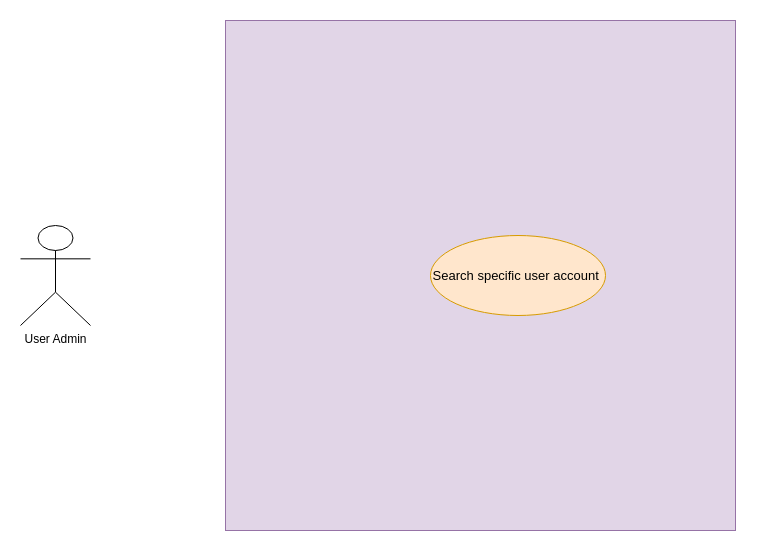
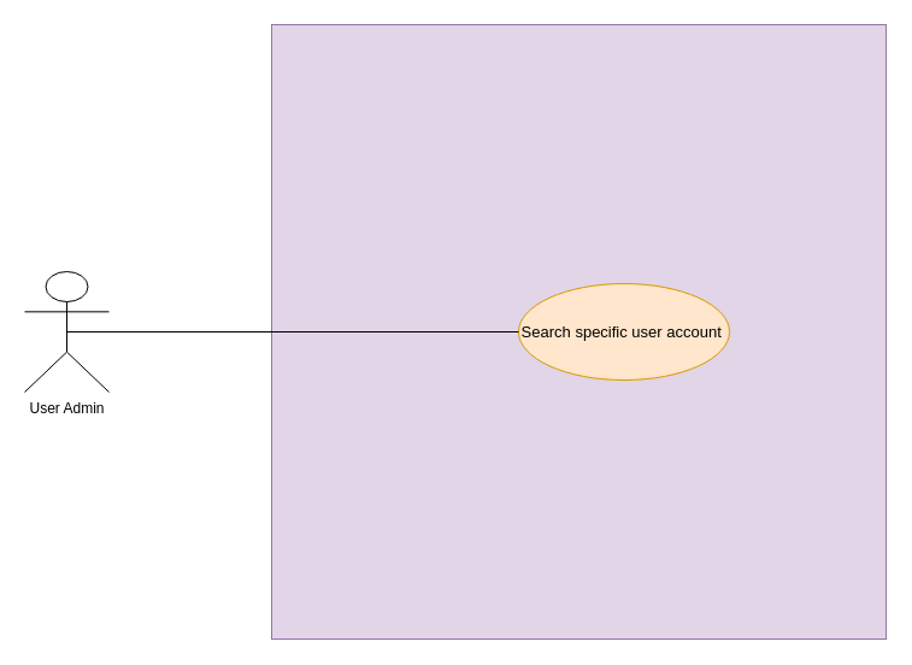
+ <mxCell id="5" value="" style="endArrow=none;html=1;rounded=0;fontSize=15;entryX=0;entryY=0.5;entryDx=0;entryDy=0;exitX=0.5;exitY=0.5;exitDx=0;exitDy=0;exitPerimeter=0;" edge="1" parent="1" source="2" target="4"><mxGeometry width="50" height="50" relative="1" as="geometry"><mxPoint x="120" y="305" as="sourcePoint" /><mxPoint x="477.574" y="153.284" as="targetPoint" /></mxGeometry></mxCell>
